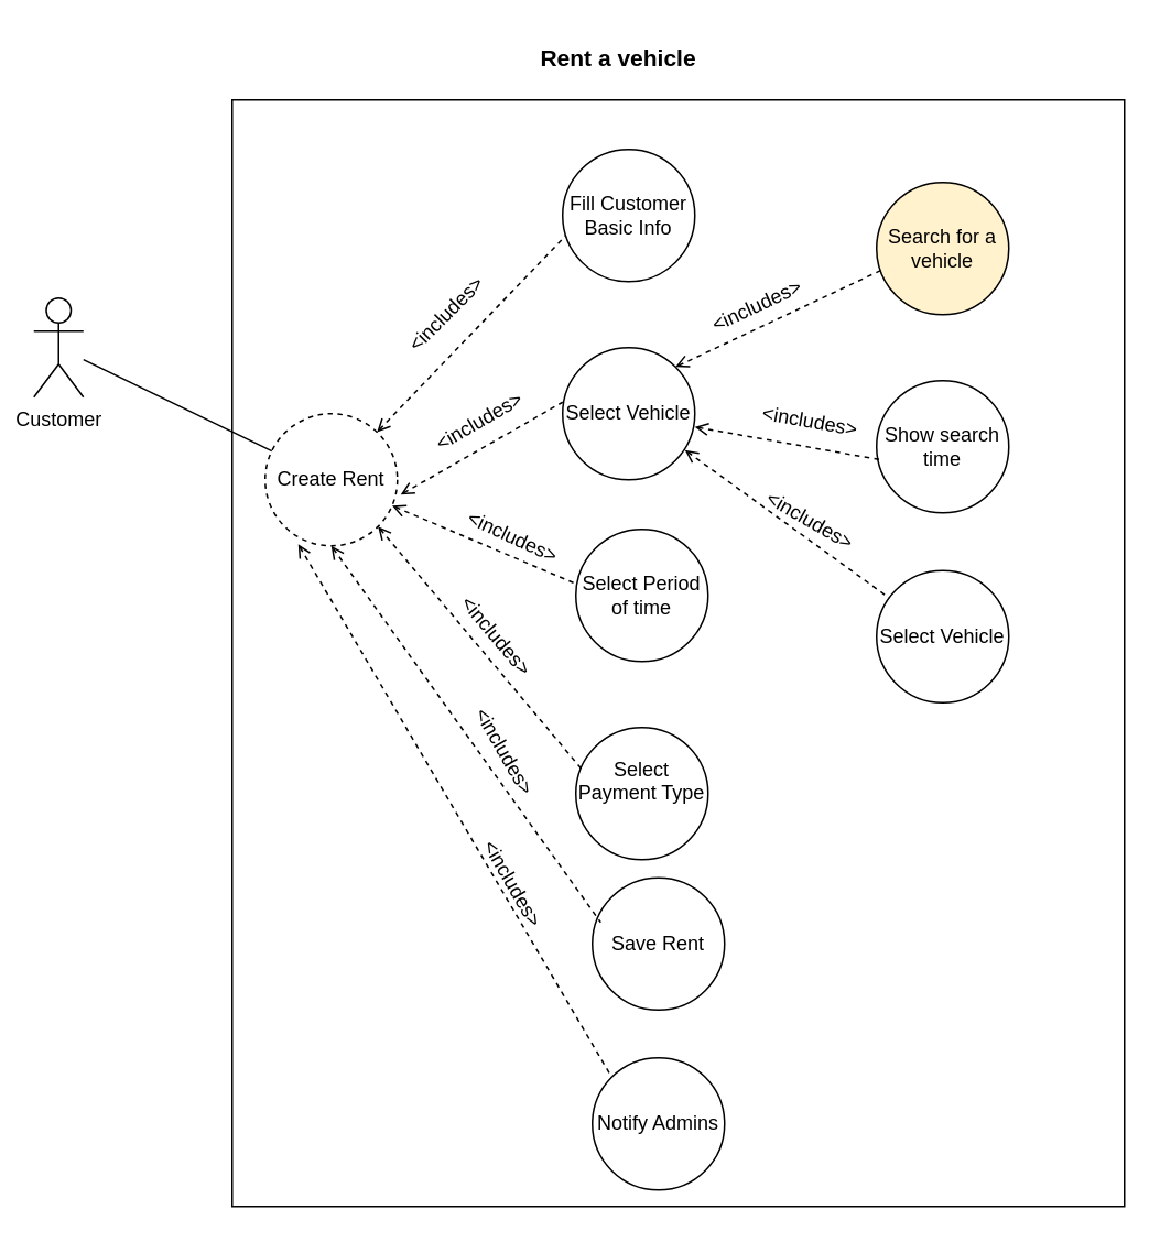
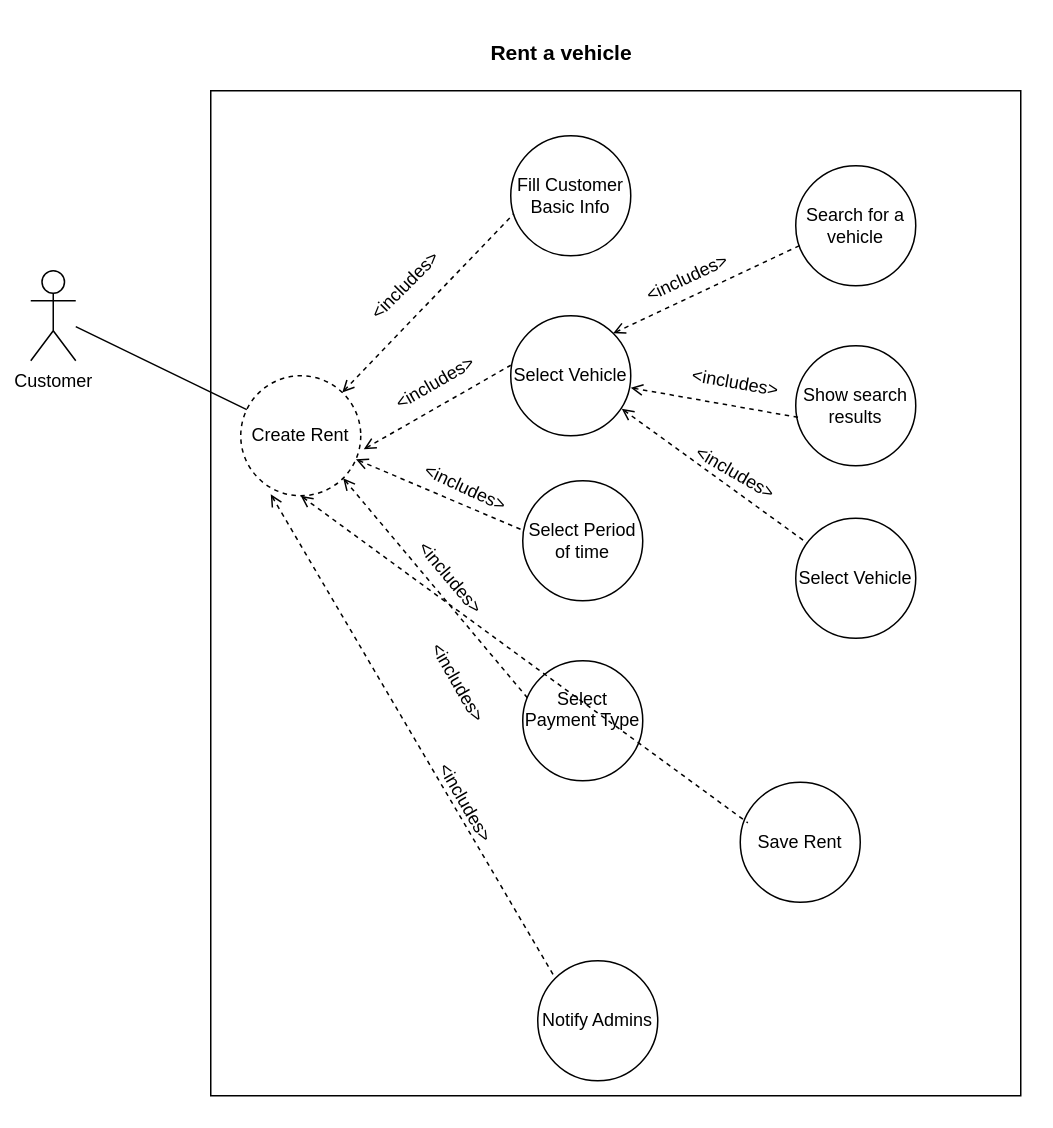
- <mxCell id="22" value="Search for a vehicle" style="ellipse;whiteSpace=wrap;html=1;aspect=fixed;direction=south;fillColor=#fff2cc;" parent="1" vertex="1"><mxGeometry x="530" y="110" width="80" height="80" as="geometry" /></mxCell>
+ <mxCell id="22" value="Search for a vehicle" style="ellipse;whiteSpace=wrap;html=1;aspect=fixed;direction=south;" parent="1" vertex="1"><mxGeometry x="530" y="110" width="80" height="80" as="geometry" /></mxCell>
- <mxCell id="23" value="Show search time" style="ellipse;whiteSpace=wrap;html=1;aspect=fixed;direction=south;" parent="1" vertex="1"><mxGeometry x="530" y="230" width="80" height="80" as="geometry" /></mxCell>
+ <mxCell id="23" value="Show search results" style="ellipse;whiteSpace=wrap;html=1;aspect=fixed;direction=south;" parent="1" vertex="1"><mxGeometry x="530" y="230" width="80" height="80" as="geometry" /></mxCell>
- <mxCell id="19" value="&lt;div&gt;Save Rent&lt;/div&gt;" style="ellipse;whiteSpace=wrap;html=1;aspect=fixed;" parent="1" vertex="1"><mxGeometry x="358" y="531" width="80" height="80" as="geometry" /></mxCell>
+ <mxCell id="19" value="&lt;div&gt;Save Rent&lt;/div&gt;" style="ellipse;whiteSpace=wrap;html=1;aspect=fixed;" parent="1" vertex="1"><mxGeometry x="493" y="521" width="80" height="80" as="geometry" /></mxCell>
